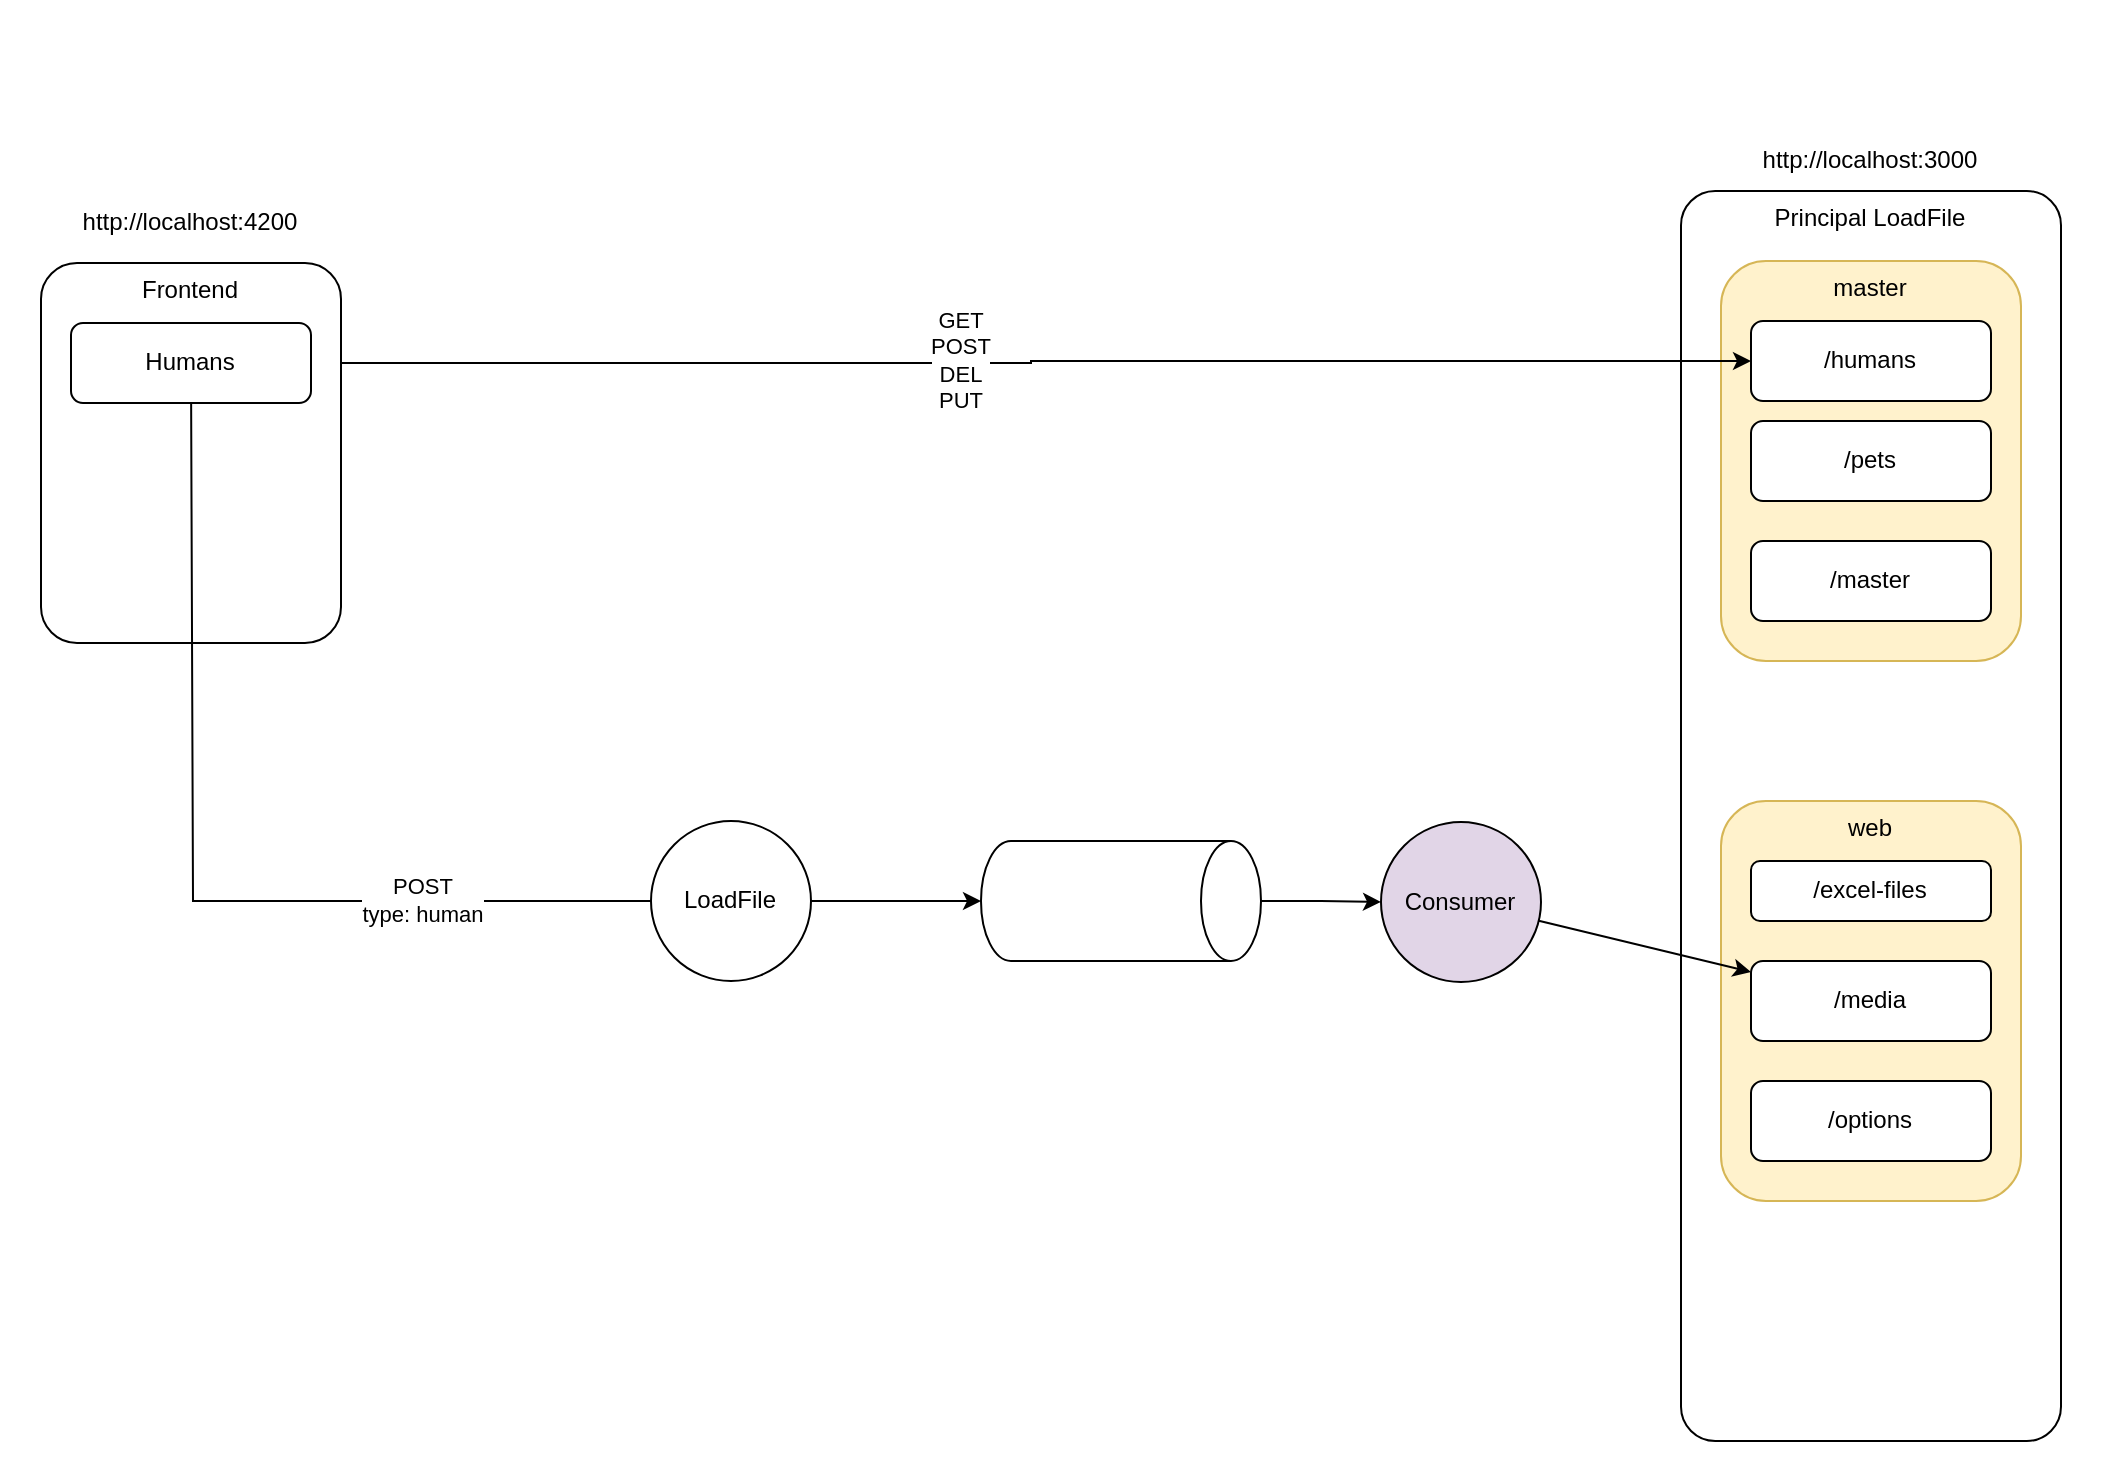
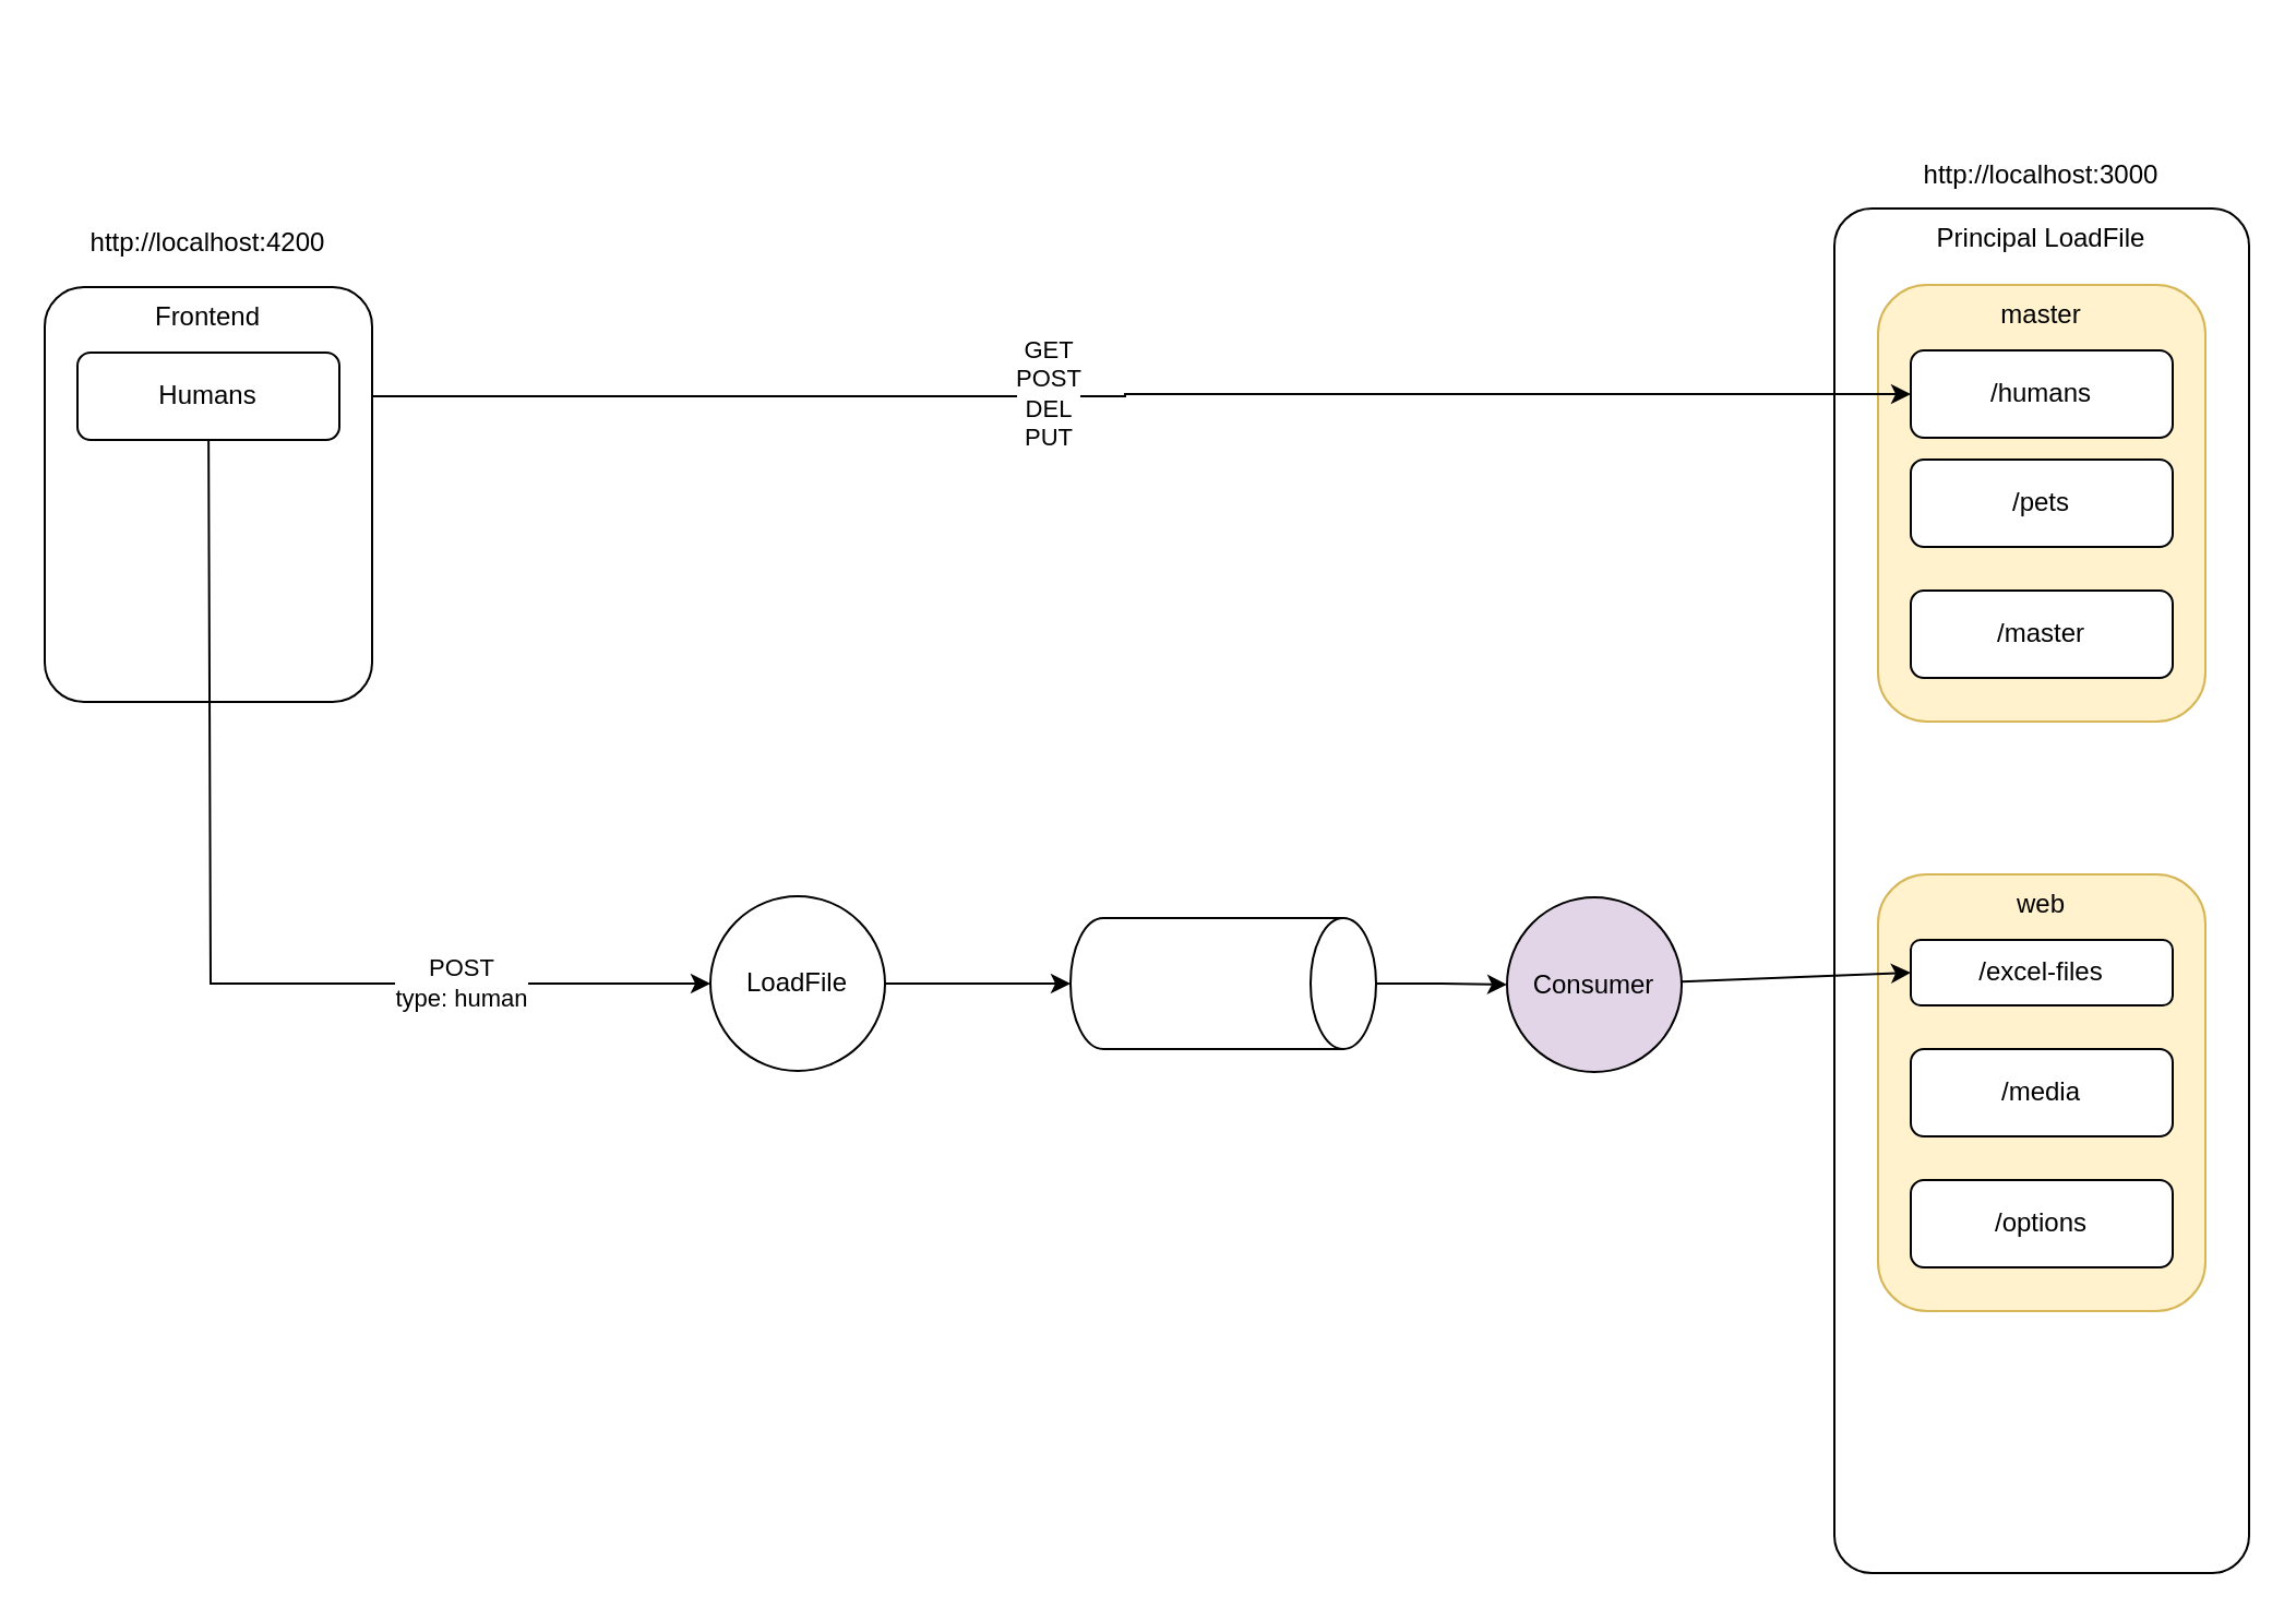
- <mxCell id="29" value="POST&lt;br&gt;type: human" style="rounded=0;orthogonalLoop=1;jettySize=auto;html=1;endArrow=none;" parent="1" source="20" target="24" edge="1"><mxGeometry x="0.524" relative="1" as="geometry"><Array as="points"><mxPoint x="96" y="450" /></Array><mxPoint as="offset" /></mxGeometry></mxCell>
+ <mxCell id="29" value="POST&lt;br&gt;type: human" style="rounded=0;orthogonalLoop=1;jettySize=auto;html=1;" parent="1" source="20" target="24" edge="1"><mxGeometry x="0.524" relative="1" as="geometry"><Array as="points"><mxPoint x="96" y="450" /></Array><mxPoint as="offset" /></mxGeometry></mxCell>
- <mxCell id="16" style="rounded=0;orthogonalLoop=1;jettySize=auto;html=1;" parent="1" source="27" target="11" edge="1"><mxGeometry relative="1" as="geometry" /></mxCell>
+ <mxCell id="16" style="rounded=0;orthogonalLoop=1;jettySize=auto;html=1;entryX=0;entryY=0.5;entryDx=0;entryDy=0;" parent="1" source="27" target="10" edge="1"><mxGeometry relative="1" as="geometry" /></mxCell>
